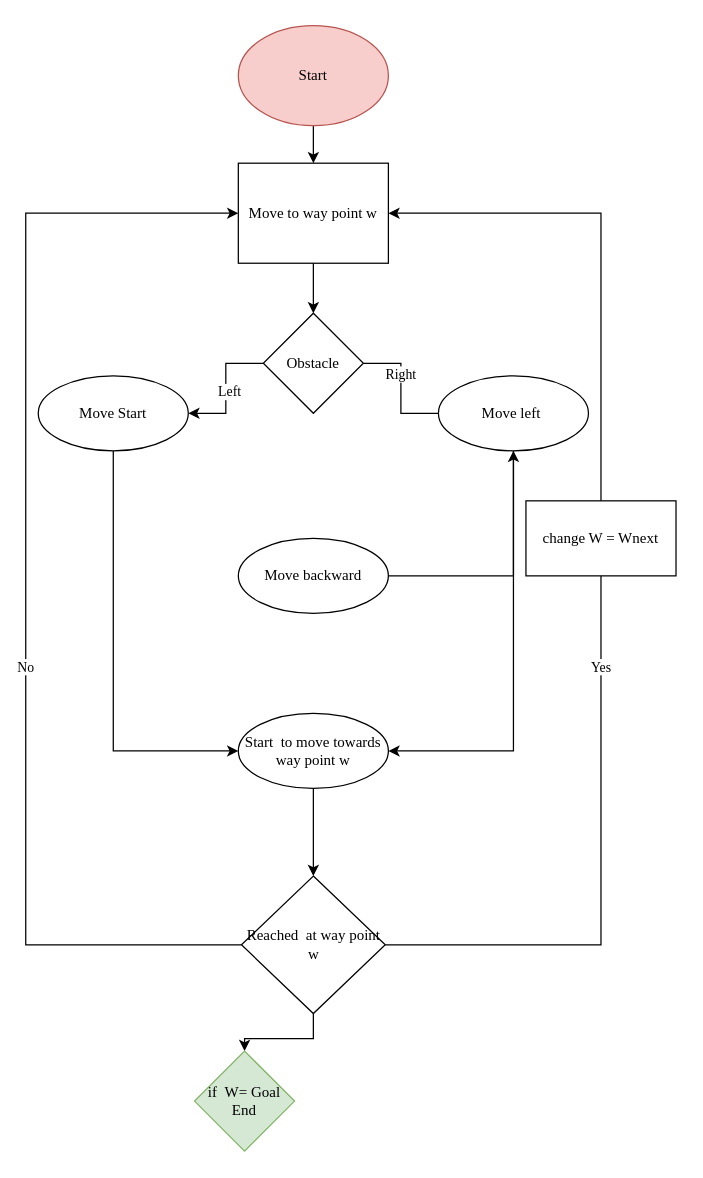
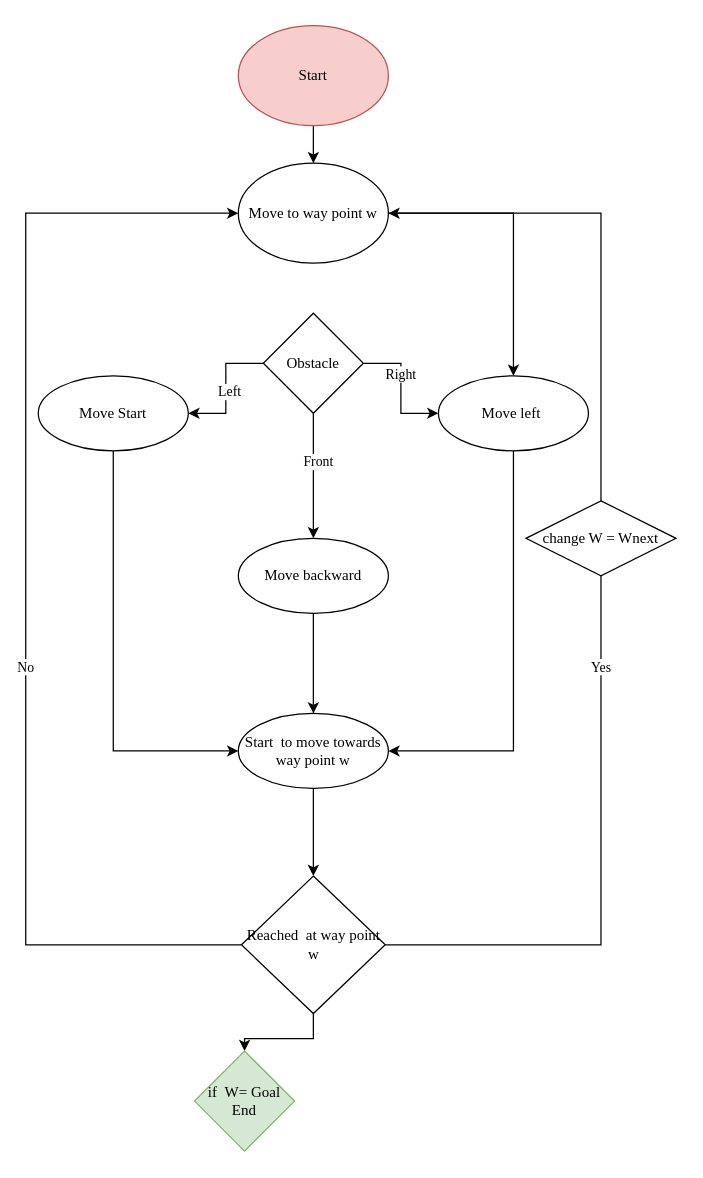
- <mxCell id="7" value="Move to way point w" style="whiteSpace=wrap;html=1;fontFamily=Georgia;rounded=0;" vertex="1" parent="1"><mxGeometry x="190" y="130" width="120" height="80" as="geometry" /></mxCell>
+ <mxCell id="7" value="Move to way point w" style="ellipse;whiteSpace=wrap;html=1;fontFamily=Georgia;" vertex="1" parent="1"><mxGeometry x="190" y="130" width="120" height="80" as="geometry" /></mxCell>
- <mxCell id="4" value="" style="edgeStyle=orthogonalEdgeStyle;rounded=0;orthogonalLoop=1;jettySize=auto;html=1;fontFamily=Georgia;" edge="1" parent="1" source="7" target="14"><mxGeometry relative="1" as="geometry" /></mxCell>
+ <mxCell id="4" value="" style="edgeStyle=orthogonalEdgeStyle;rounded=0;orthogonalLoop=1;jettySize=auto;html=1;fontFamily=Georgia;" edge="1" parent="1" source="7" target="16"><mxGeometry relative="1" as="geometry" /></mxCell>
- <mxCell id="8" value="" style="edgeStyle=orthogonalEdgeStyle;rounded=0;orthogonalLoop=1;jettySize=auto;html=1;fontFamily=Georgia;endArrow=none;" edge="1" parent="1" source="14" target="16"><mxGeometry relative="1" as="geometry" /></mxCell>
+ <mxCell id="8" value="" style="edgeStyle=orthogonalEdgeStyle;rounded=0;orthogonalLoop=1;jettySize=auto;html=1;fontFamily=Georgia;" edge="1" parent="1" source="14" target="16"><mxGeometry relative="1" as="geometry" /></mxCell>
+ <mxCell id="12" value="" style="edgeStyle=orthogonalEdgeStyle;rounded=0;orthogonalLoop=1;jettySize=auto;html=1;fontFamily=Georgia;" edge="1" parent="1" source="14" target="20"><mxGeometry relative="1" as="geometry" /></mxCell>
+ <mxCell id="13" value="Front" style="edgeLabel;html=1;align=center;verticalAlign=middle;resizable=0;points=[];fontFamily=Georgia;" vertex="1" connectable="0" parent="12"><mxGeometry x="-0.244" y="3" relative="1" as="geometry"><mxPoint as="offset" /></mxGeometry></mxCell>
- <mxCell id="26" value="change W = Wnext" style="rounded=0;whiteSpace=wrap;html=1;fontFamily=Georgia;" vertex="1" parent="1"><mxGeometry x="420" y="400" width="120" height="60" as="geometry" /></mxCell>
+ <mxCell id="26" value="change W = Wnext" style="rhombus;whiteSpace=wrap;html=1;fontFamily=Georgia;" vertex="1" parent="1"><mxGeometry x="420" y="400" width="120" height="60" as="geometry" /></mxCell>
- <mxCell id="19" value="" style="edgeStyle=orthogonalEdgeStyle;rounded=0;orthogonalLoop=1;jettySize=auto;html=1;fontFamily=Georgia;" edge="1" parent="1" source="20" target="16"><mxGeometry relative="1" as="geometry" /></mxCell>
+ <mxCell id="19" value="" style="edgeStyle=orthogonalEdgeStyle;rounded=0;orthogonalLoop=1;jettySize=auto;html=1;fontFamily=Georgia;" edge="1" parent="1" source="20" target="22"><mxGeometry relative="1" as="geometry" /></mxCell>
